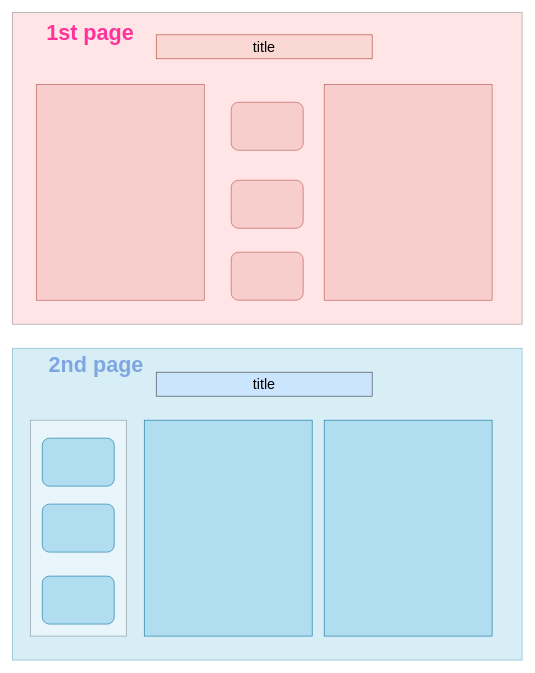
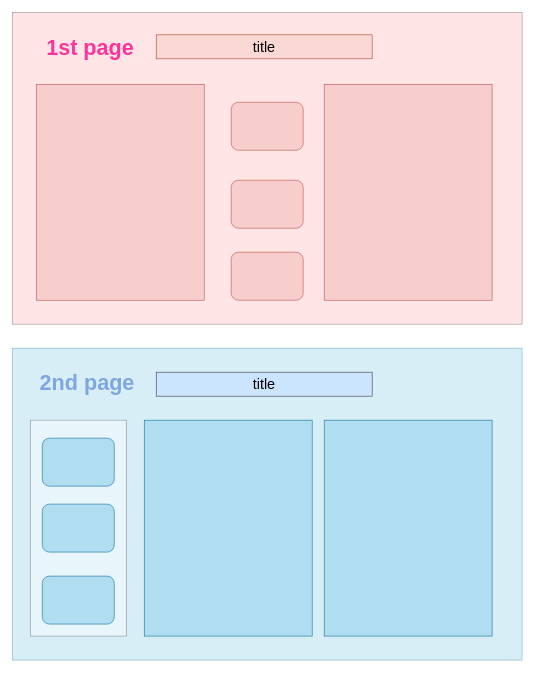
- <mxCell id="9" value="&lt;b&gt;&lt;font style=&quot;font-size: 36px&quot; color=&quot;#ff3399&quot;&gt;1st page&lt;/font&gt;&lt;/b&gt;" style="text;html=1;strokeColor=none;fillColor=none;align=center;verticalAlign=middle;whiteSpace=wrap;rounded=0;fontSize=24;" vertex="1" parent="1"><mxGeometry x="70" y="30" width="160" height="45" as="geometry" /></mxCell>
+ <mxCell id="9" value="&lt;b&gt;&lt;font style=&quot;font-size: 36px&quot; color=&quot;#ff3399&quot;&gt;1st page&lt;/font&gt;&lt;/b&gt;" style="text;html=1;strokeColor=none;fillColor=none;align=center;verticalAlign=middle;whiteSpace=wrap;rounded=0;fontSize=24;" vertex="1" parent="1"><mxGeometry x="70" y="55" width="160" height="45" as="geometry" /></mxCell>
- <mxCell id="14" value="&lt;b&gt;&lt;font style=&quot;font-size: 36px&quot; color=&quot;#7ea6e0&quot;&gt;2nd page&lt;/font&gt;&lt;/b&gt;" style="text;html=1;strokeColor=none;fillColor=none;align=center;verticalAlign=middle;whiteSpace=wrap;rounded=0;fontSize=24;" vertex="1" parent="1"><mxGeometry x="75" y="585" width="170" height="45" as="geometry" /></mxCell>
+ <mxCell id="14" value="&lt;b&gt;&lt;font style=&quot;font-size: 36px&quot; color=&quot;#7ea6e0&quot;&gt;2nd page&lt;/font&gt;&lt;/b&gt;" style="text;html=1;strokeColor=none;fillColor=none;align=center;verticalAlign=middle;whiteSpace=wrap;rounded=0;fontSize=24;" vertex="1" parent="1"><mxGeometry x="60" y="615" width="170" height="45" as="geometry" /></mxCell>
